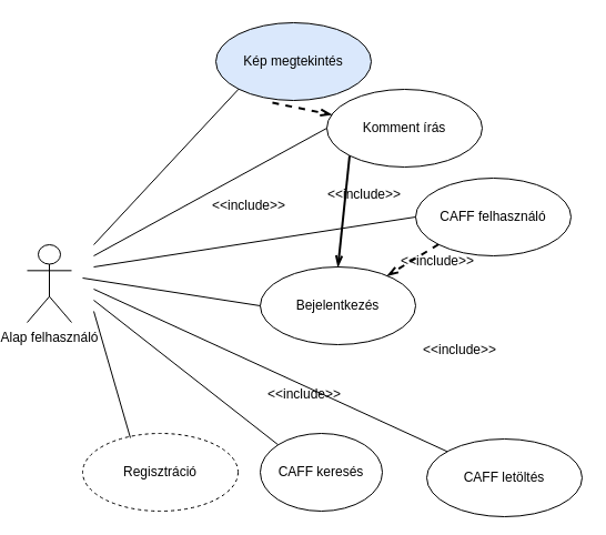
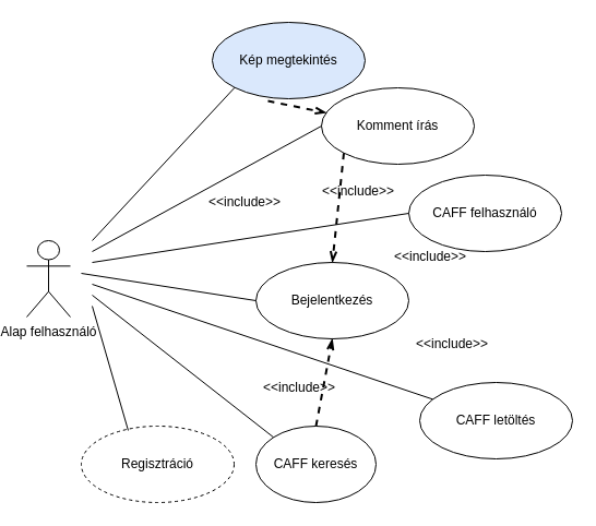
- <mxCell id="19" value="" style="endArrow=openThin;dashed=0;html=1;strokeWidth=2;rounded=0;exitX=0;exitY=1;exitDx=0;exitDy=0;endFill=0;entryX=0.5;entryY=0;entryDx=0;entryDy=0;" edge="1" parent="1" source="4" target="8"><mxGeometry width="50" height="50" relative="1" as="geometry"><mxPoint x="400.503" y="229.749" as="sourcePoint" /><mxPoint x="354.327" y="257.911" as="targetPoint" /></mxGeometry></mxCell>
+ <mxCell id="19" value="" style="endArrow=openThin;dashed=1;html=1;strokeWidth=2;rounded=0;exitX=0;exitY=1;exitDx=0;exitDy=0;endFill=0;entryX=0.5;entryY=0;entryDx=0;entryDy=0;" edge="1" parent="1" source="4" target="8"><mxGeometry width="50" height="50" relative="1" as="geometry"><mxPoint x="400.503" y="229.749" as="sourcePoint" /><mxPoint x="354.327" y="257.911" as="targetPoint" /></mxGeometry></mxCell>
- <mxCell id="18" value="" style="endArrow=openThin;dashed=1;html=1;strokeWidth=2;rounded=0;exitX=0;exitY=1;exitDx=0;exitDy=0;endFill=0;" edge="1" parent="1" source="5" target="8"><mxGeometry width="50" height="50" relative="1" as="geometry"><mxPoint x="406.06" y="360" as="sourcePoint" /><mxPoint x="359.497" y="309.749" as="targetPoint" /></mxGeometry></mxCell>
+ <mxCell id="21" value="" style="endArrow=openThin;dashed=1;html=1;strokeWidth=2;rounded=0;exitX=0.5;exitY=0;exitDx=0;exitDy=0;endFill=0;entryX=0.5;entryY=1;entryDx=0;entryDy=0;" edge="1" parent="1" source="7" target="8"><mxGeometry width="50" height="50" relative="1" as="geometry"><mxPoint x="420.503" y="249.749" as="sourcePoint" /><mxPoint x="374.327" y="277.911" as="targetPoint" /></mxGeometry></mxCell>
- <mxCell id="6" value="CAFF letöltés" style="ellipse;whiteSpace=wrap;html=1;" parent="1" vertex="1"><mxGeometry x="380" y="395" width="140" height="70" as="geometry" /></mxCell>
+ <mxCell id="6" value="CAFF letöltés" style="ellipse;whiteSpace=wrap;html=1;" parent="1" vertex="1"><mxGeometry x="380" y="350" width="140" height="70" as="geometry" /></mxCell>
